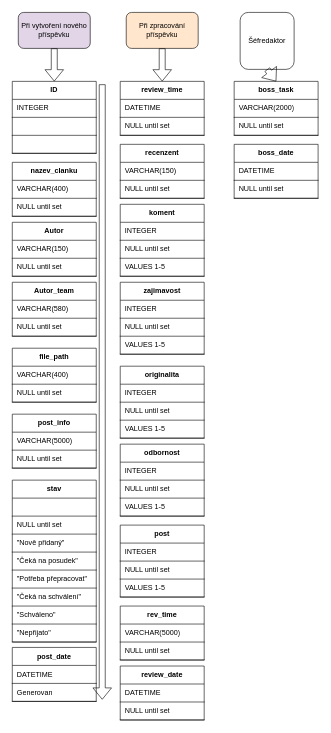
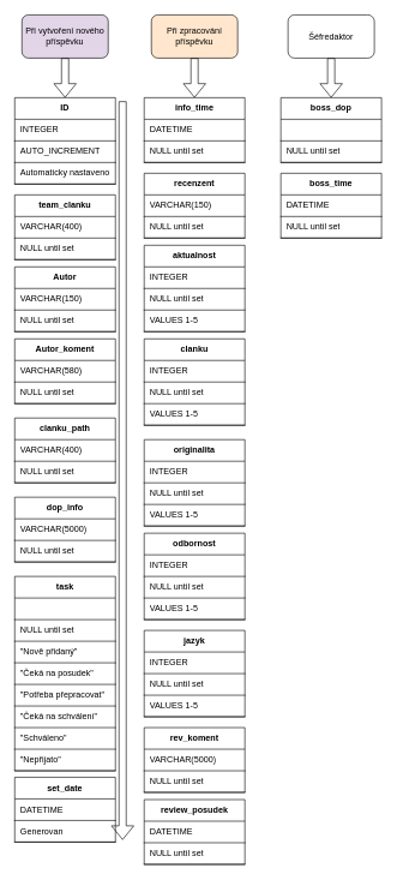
- <mxCell id="125" value="Šéfredaktor" style="rounded=1;whiteSpace=wrap;html=1;" vertex="1" parent="1"><mxGeometry x="400" y="20" width="90" height="95" as="geometry" /></mxCell>
+ <mxCell id="125" value="Šéfredaktor" style="rounded=1;whiteSpace=wrap;html=1;" vertex="1" parent="1"><mxGeometry x="400" y="20" width="120" height="60" as="geometry" /></mxCell>
- <mxCell id="105" value="review_time" style="shape=table;html=1;whiteSpace=wrap;startSize=30;container=1;collapsible=0;childLayout=tableLayout;fixedRows=1;rowLines=0;fontStyle=1;align=center;" vertex="1" parent="1"><mxGeometry x="200" y="135" width="140" height="90" as="geometry" /></mxCell>
+ <mxCell id="105" value="info_time" style="shape=table;html=1;whiteSpace=wrap;startSize=30;container=1;collapsible=0;childLayout=tableLayout;fixedRows=1;rowLines=0;fontStyle=1;align=center;" vertex="1" parent="1"><mxGeometry x="200" y="135" width="140" height="90" as="geometry" /></mxCell>
- <mxCell id="110" value="boss_task" style="shape=table;html=1;whiteSpace=wrap;startSize=30;container=1;collapsible=0;childLayout=tableLayout;fixedRows=1;rowLines=0;fontStyle=1;align=center;" vertex="1" parent="1"><mxGeometry x="390" y="135" width="140" height="90" as="geometry" /></mxCell>
+ <mxCell id="110" value="boss_dop" style="shape=table;html=1;whiteSpace=wrap;startSize=30;container=1;collapsible=0;childLayout=tableLayout;fixedRows=1;rowLines=0;fontStyle=1;align=center;" vertex="1" parent="1"><mxGeometry x="390" y="135" width="140" height="90" as="geometry" /></mxCell>
- <mxCell id="112" value="VARCHAR(2000)" style="shape=partialRectangle;html=1;whiteSpace=wrap;connectable=0;fillColor=none;top=0;left=0;bottom=0;right=0;align=left;spacingLeft=6;overflow=hidden;" vertex="1" parent="111"><mxGeometry width="140" height="30" as="geometry"><mxRectangle width="140" height="30" as="alternateBounds" /></mxGeometry></mxCell>
+ <mxCell id="6" value="AUTO_INCREMENT" style="shape=partialRectangle;html=1;whiteSpace=wrap;connectable=0;fillColor=none;top=0;left=0;bottom=0;right=0;align=left;spacingLeft=6;overflow=hidden;" parent="5" vertex="1"><mxGeometry width="140" height="30" as="geometry" /></mxCell>
+ <mxCell id="8" value="Automaticky nastaveno" style="shape=partialRectangle;html=1;whiteSpace=wrap;connectable=0;fillColor=none;top=0;left=0;bottom=0;right=0;align=left;spacingLeft=6;overflow=hidden;" parent="7" vertex="1"><mxGeometry width="140" height="30" as="geometry" /></mxCell>
- <mxCell id="115" value="boss_date" style="shape=table;html=1;whiteSpace=wrap;startSize=30;container=1;collapsible=0;childLayout=tableLayout;fixedRows=1;rowLines=0;fontStyle=1;align=center;" vertex="1" parent="1"><mxGeometry x="390" y="240" width="140" height="90" as="geometry" /></mxCell>
+ <mxCell id="115" value="boss_time" style="shape=table;html=1;whiteSpace=wrap;startSize=30;container=1;collapsible=0;childLayout=tableLayout;fixedRows=1;rowLines=0;fontStyle=1;align=center;" vertex="1" parent="1"><mxGeometry x="390" y="240" width="140" height="90" as="geometry" /></mxCell>
- <mxCell id="9" value="nazev_clanku" style="shape=table;html=1;whiteSpace=wrap;startSize=30;container=1;collapsible=0;childLayout=tableLayout;fixedRows=1;rowLines=0;fontStyle=1;align=center;" parent="1" vertex="1"><mxGeometry x="20" y="270" width="140" height="90" as="geometry" /></mxCell>
+ <mxCell id="9" value="team_clanku" style="shape=table;html=1;whiteSpace=wrap;startSize=30;container=1;collapsible=0;childLayout=tableLayout;fixedRows=1;rowLines=0;fontStyle=1;align=center;" parent="1" vertex="1"><mxGeometry x="20" y="270" width="140" height="90" as="geometry" /></mxCell>
- <mxCell id="60" value="koment" style="shape=table;html=1;whiteSpace=wrap;startSize=30;container=1;collapsible=0;childLayout=tableLayout;fixedRows=1;rowLines=0;fontStyle=1;align=center;" vertex="1" parent="1"><mxGeometry x="200" y="340" width="140" height="120" as="geometry" /></mxCell>
+ <mxCell id="60" value="aktualnost" style="shape=table;html=1;whiteSpace=wrap;startSize=30;container=1;collapsible=0;childLayout=tableLayout;fixedRows=1;rowLines=0;fontStyle=1;align=center;" vertex="1" parent="1"><mxGeometry x="200" y="340" width="140" height="120" as="geometry" /></mxCell>
- <mxCell id="19" value="Autor_team" style="shape=table;html=1;whiteSpace=wrap;startSize=30;container=1;collapsible=0;childLayout=tableLayout;fixedRows=1;rowLines=0;fontStyle=1;align=center;" parent="1" vertex="1"><mxGeometry x="20" y="470" width="140" height="90" as="geometry" /></mxCell>
+ <mxCell id="19" value="Autor_koment" style="shape=table;html=1;whiteSpace=wrap;startSize=30;container=1;collapsible=0;childLayout=tableLayout;fixedRows=1;rowLines=0;fontStyle=1;align=center;" parent="1" vertex="1"><mxGeometry x="20" y="470" width="140" height="90" as="geometry" /></mxCell>
- <mxCell id="67" value="zajimavost" style="shape=table;html=1;whiteSpace=wrap;startSize=30;container=1;collapsible=0;childLayout=tableLayout;fixedRows=1;rowLines=0;fontStyle=1;align=center;" vertex="1" parent="1"><mxGeometry x="200" y="470" width="140" height="120" as="geometry" /></mxCell>
+ <mxCell id="67" value="clanku" style="shape=table;html=1;whiteSpace=wrap;startSize=30;container=1;collapsible=0;childLayout=tableLayout;fixedRows=1;rowLines=0;fontStyle=1;align=center;" vertex="1" parent="1"><mxGeometry x="200" y="470" width="140" height="120" as="geometry" /></mxCell>
- <mxCell id="24" value="file_path" style="shape=table;html=1;whiteSpace=wrap;startSize=30;container=1;collapsible=0;childLayout=tableLayout;fixedRows=1;rowLines=0;fontStyle=1;align=center;" parent="1" vertex="1"><mxGeometry x="20" y="580" width="140" height="90" as="geometry" /></mxCell>
+ <mxCell id="24" value="clanku_path" style="shape=table;html=1;whiteSpace=wrap;startSize=30;container=1;collapsible=0;childLayout=tableLayout;fixedRows=1;rowLines=0;fontStyle=1;align=center;" parent="1" vertex="1"><mxGeometry x="20" y="580" width="140" height="90" as="geometry" /></mxCell>
- <mxCell id="29" value="post_info" style="shape=table;html=1;whiteSpace=wrap;startSize=30;container=1;collapsible=0;childLayout=tableLayout;fixedRows=1;rowLines=0;fontStyle=1;align=center;" vertex="1" parent="1"><mxGeometry x="20" y="690" width="140" height="90" as="geometry" /></mxCell>
+ <mxCell id="29" value="dop_info" style="shape=table;html=1;whiteSpace=wrap;startSize=30;container=1;collapsible=0;childLayout=tableLayout;fixedRows=1;rowLines=0;fontStyle=1;align=center;" vertex="1" parent="1"><mxGeometry x="20" y="690" width="140" height="90" as="geometry" /></mxCell>
- <mxCell id="34" value="stav" style="shape=table;html=1;whiteSpace=wrap;startSize=30;container=1;collapsible=0;childLayout=tableLayout;fixedRows=1;rowLines=0;fontStyle=1;align=center;" vertex="1" parent="1"><mxGeometry x="20" y="800" width="140" height="270" as="geometry" /></mxCell>
+ <mxCell id="34" value="task" style="shape=table;html=1;whiteSpace=wrap;startSize=30;container=1;collapsible=0;childLayout=tableLayout;fixedRows=1;rowLines=0;fontStyle=1;align=center;" vertex="1" parent="1"><mxGeometry x="20" y="800" width="140" height="270" as="geometry" /></mxCell>
- <mxCell id="88" value="post" style="shape=table;html=1;whiteSpace=wrap;startSize=30;container=1;collapsible=0;childLayout=tableLayout;fixedRows=1;rowLines=0;fontStyle=1;align=center;" vertex="1" parent="1"><mxGeometry x="200" y="875" width="140" height="120" as="geometry" /></mxCell>
+ <mxCell id="88" value="jazyk" style="shape=table;html=1;whiteSpace=wrap;startSize=30;container=1;collapsible=0;childLayout=tableLayout;fixedRows=1;rowLines=0;fontStyle=1;align=center;" vertex="1" parent="1"><mxGeometry x="200" y="875" width="140" height="120" as="geometry" /></mxCell>
- <mxCell id="95" value="rev_time" style="shape=table;html=1;whiteSpace=wrap;startSize=30;container=1;collapsible=0;childLayout=tableLayout;fixedRows=1;rowLines=0;fontStyle=1;align=center;" vertex="1" parent="1"><mxGeometry x="200" y="1010" width="140" height="90" as="geometry" /></mxCell>
+ <mxCell id="95" value="rev_koment" style="shape=table;html=1;whiteSpace=wrap;startSize=30;container=1;collapsible=0;childLayout=tableLayout;fixedRows=1;rowLines=0;fontStyle=1;align=center;" vertex="1" parent="1"><mxGeometry x="200" y="1010" width="140" height="90" as="geometry" /></mxCell>
- <mxCell id="50" value="post_date" style="shape=table;html=1;whiteSpace=wrap;startSize=30;container=1;collapsible=0;childLayout=tableLayout;fixedRows=1;rowLines=0;fontStyle=1;align=center;" vertex="1" parent="1"><mxGeometry x="20" y="1079" width="140" height="90" as="geometry" /></mxCell>
+ <mxCell id="50" value="set_date" style="shape=table;html=1;whiteSpace=wrap;startSize=30;container=1;collapsible=0;childLayout=tableLayout;fixedRows=1;rowLines=0;fontStyle=1;align=center;" vertex="1" parent="1"><mxGeometry x="20" y="1079" width="140" height="90" as="geometry" /></mxCell>
- <mxCell id="100" value="review_date" style="shape=table;html=1;whiteSpace=wrap;startSize=30;container=1;collapsible=0;childLayout=tableLayout;fixedRows=1;rowLines=0;fontStyle=1;align=center;" vertex="1" parent="1"><mxGeometry x="200" y="1110" width="140" height="90" as="geometry" /></mxCell>
+ <mxCell id="100" value="review_posudek" style="shape=table;html=1;whiteSpace=wrap;startSize=30;container=1;collapsible=0;childLayout=tableLayout;fixedRows=1;rowLines=0;fontStyle=1;align=center;" vertex="1" parent="1"><mxGeometry x="200" y="1110" width="140" height="90" as="geometry" /></mxCell>
